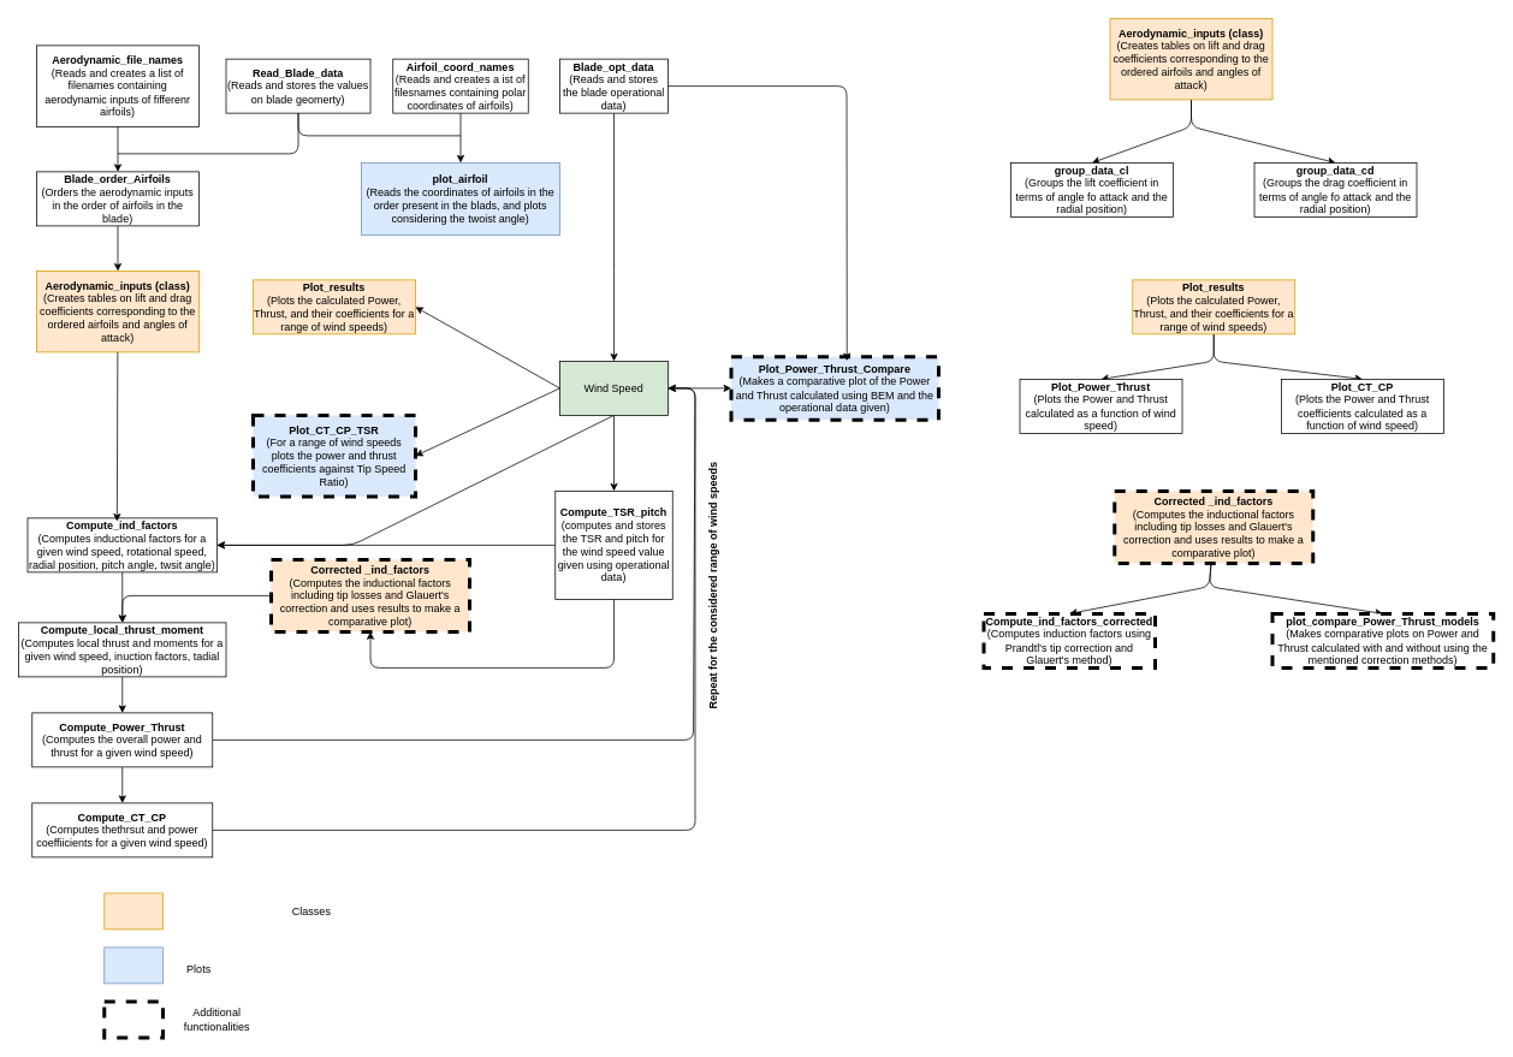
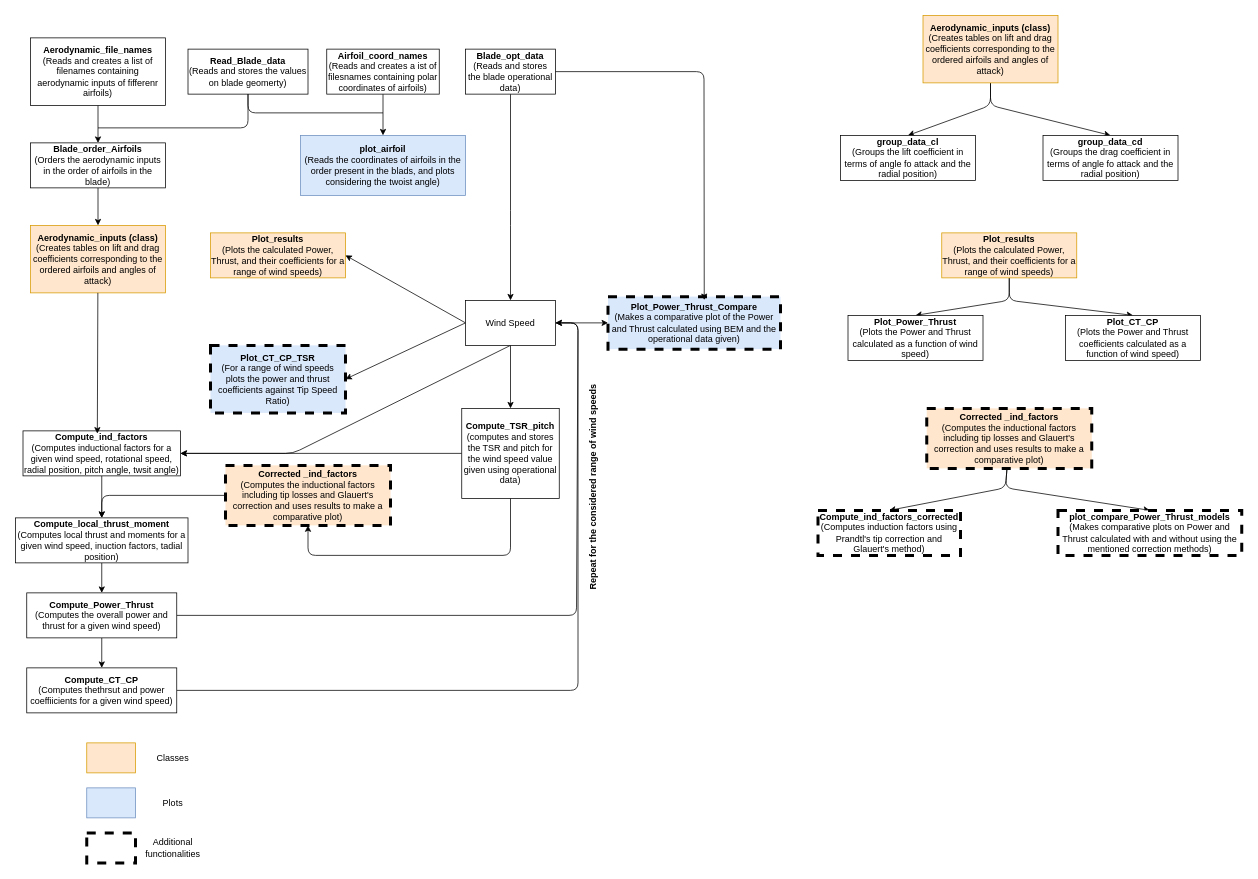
- <mxCell id="31" value="Wind Speed" style="rounded=0;whiteSpace=wrap;html=1;fillColor=#d5e8d4;" parent="1" vertex="1"><mxGeometry x="620" y="400" width="120" height="60" as="geometry" /></mxCell>
+ <mxCell id="31" value="Wind Speed" style="rounded=0;whiteSpace=wrap;html=1;" parent="1" vertex="1"><mxGeometry x="620" y="400" width="120" height="60" as="geometry" /></mxCell>
- <mxCell id="44" value="Classes" style="text;html=1;align=center;verticalAlign=middle;whiteSpace=wrap;rounded=0;" parent="1" vertex="1"><mxGeometry x="315" y="995" width="60" height="30" as="geometry" /></mxCell>
+ <mxCell id="44" value="Classes" style="text;html=1;align=center;verticalAlign=middle;whiteSpace=wrap;rounded=0;" parent="1" vertex="1"><mxGeometry x="200" y="995" width="60" height="30" as="geometry" /></mxCell>
- <mxCell id="45" value="Plots" style="text;html=1;align=center;verticalAlign=middle;whiteSpace=wrap;rounded=0;" parent="1" vertex="1"><mxGeometry x="190" y="1060" width="60" height="30" as="geometry" /></mxCell>
+ <mxCell id="45" value="Plots" style="text;html=1;align=center;verticalAlign=middle;whiteSpace=wrap;rounded=0;" parent="1" vertex="1"><mxGeometry x="200" y="1055" width="60" height="30" as="geometry" /></mxCell>
- <mxCell id="46" value="Additional functionalities" style="text;html=1;align=center;verticalAlign=middle;whiteSpace=wrap;rounded=0;" parent="1" vertex="1"><mxGeometry x="200" y="1115" width="80" height="30" as="geometry" /></mxCell>
+ <mxCell id="46" value="Additional functionalities" style="text;html=1;align=center;verticalAlign=middle;whiteSpace=wrap;rounded=0;" parent="1" vertex="1"><mxGeometry x="190" y="1115" width="80" height="30" as="geometry" /></mxCell>
